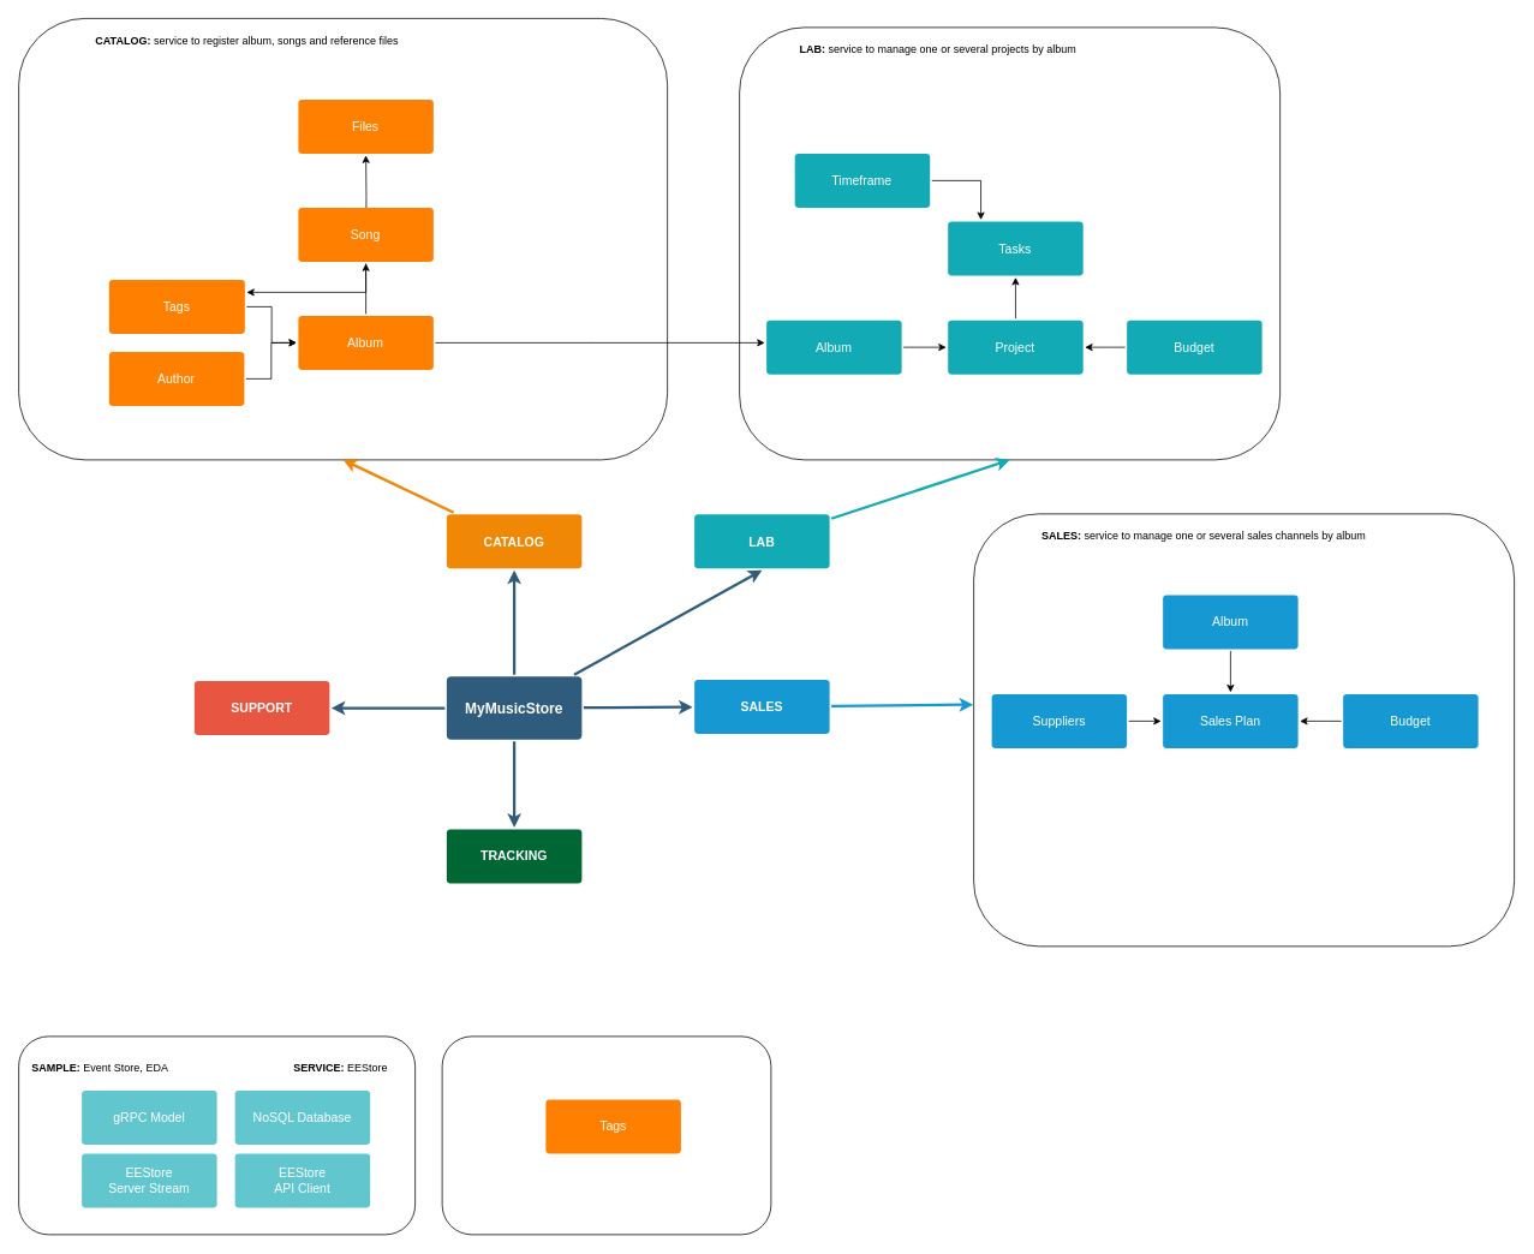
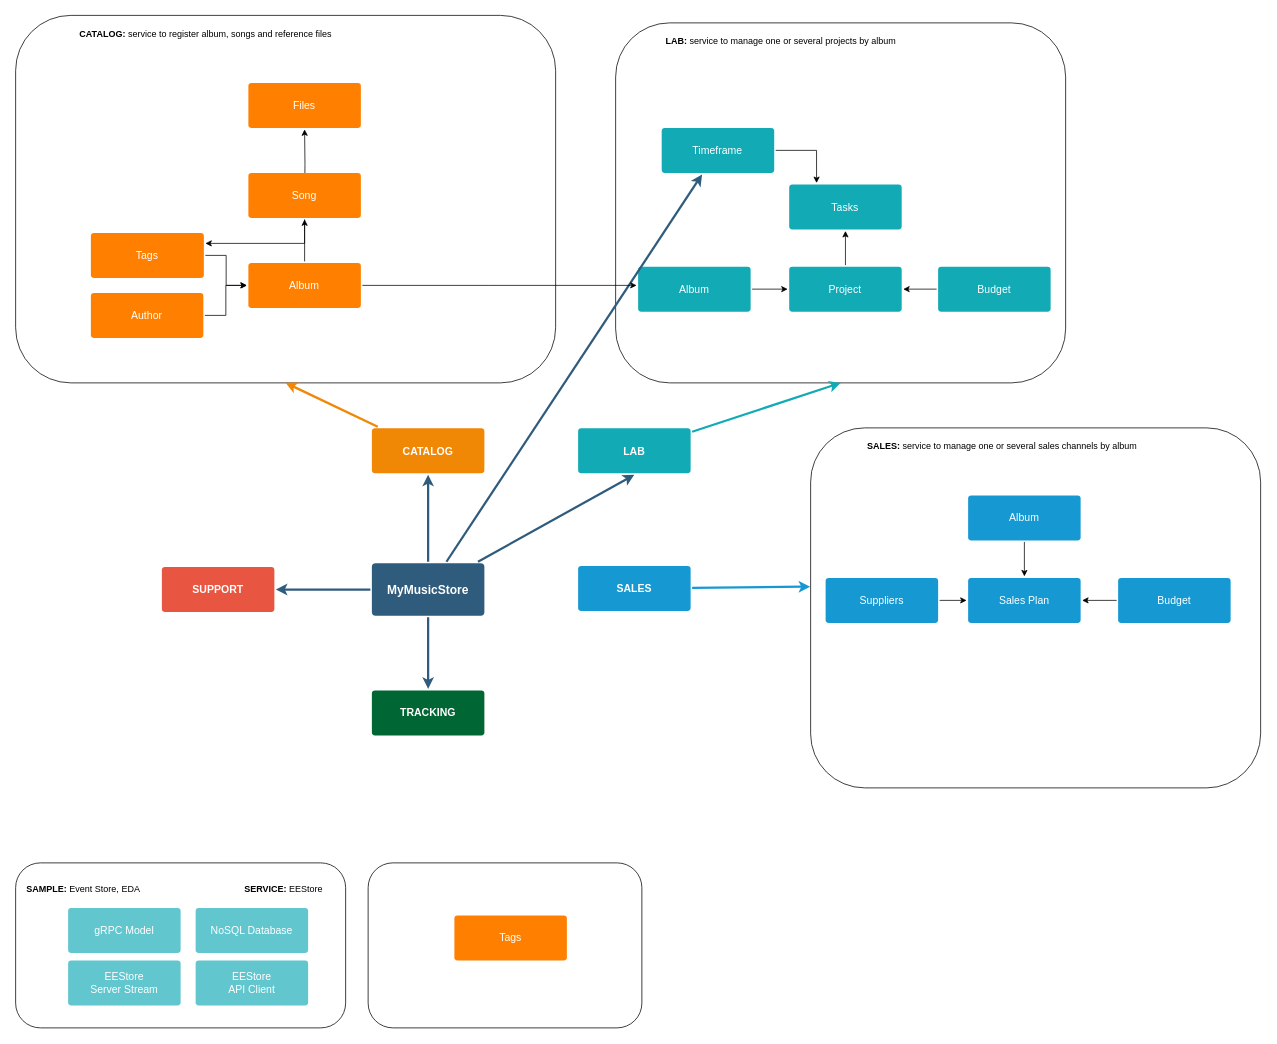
- <mxCell id="30" value="" style="edgeStyle=none;rounded=0;jumpStyle=none;html=1;shadow=0;labelBackgroundColor=none;startArrow=none;startFill=0;endArrow=classic;endFill=1;jettySize=auto;orthogonalLoop=1;strokeColor=#2F5B7C;strokeWidth=3;fontFamily=Helvetica;fontSize=16;fontColor=#23445D;spacing=5;" parent="1" source="32" target="35" edge="1"><mxGeometry relative="1" as="geometry" /></mxCell>
+ <mxCell id="30" value="" style="edgeStyle=none;rounded=0;jumpStyle=none;html=1;shadow=0;labelBackgroundColor=none;startArrow=none;startFill=0;endArrow=classic;endFill=1;jettySize=auto;orthogonalLoop=1;strokeColor=#2F5B7C;strokeWidth=3;fontFamily=Helvetica;fontSize=16;fontColor=#23445D;spacing=5;" parent="1" source="32" target="25" edge="1"><mxGeometry relative="1" as="geometry" /></mxCell>
